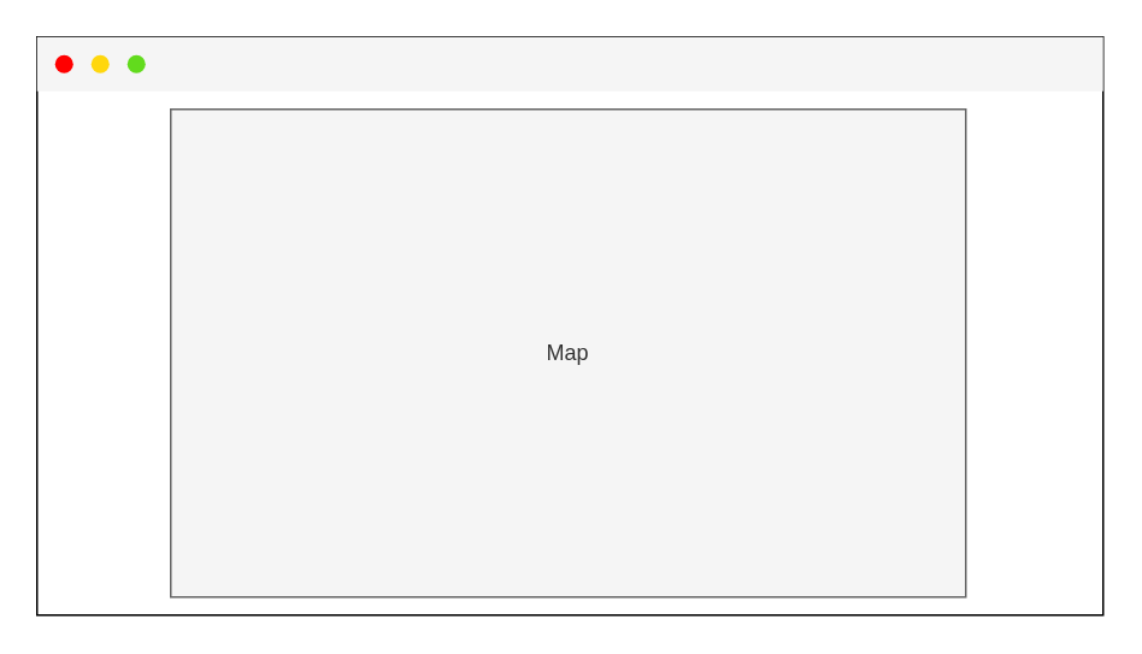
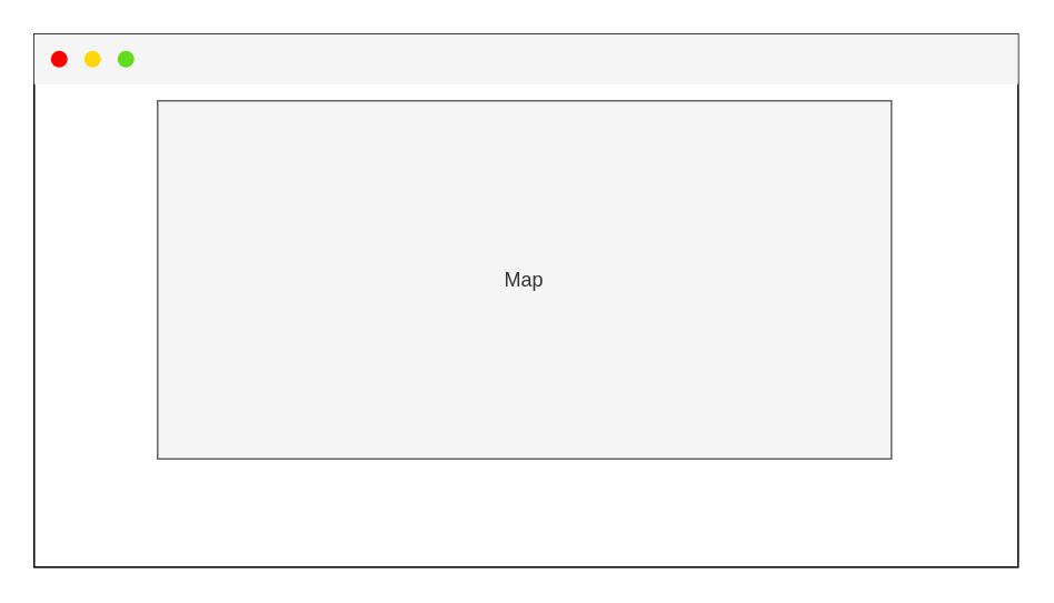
- <mxCell id="7" value="Map" style="rounded=0;whiteSpace=wrap;html=1;shadow=0;glass=0;sketch=0;strokeColor=#666666;fillColor=#f5f5f5;fontColor=#333333;" vertex="1" parent="1"><mxGeometry x="94" y="60" width="440" height="270" as="geometry" /></mxCell>
+ <mxCell id="7" value="Map" style="rounded=0;whiteSpace=wrap;html=1;shadow=0;glass=0;sketch=0;strokeColor=#666666;fillColor=#f5f5f5;fontColor=#333333;" vertex="1" parent="1"><mxGeometry x="94" y="60" width="440" height="215" as="geometry" /></mxCell>
